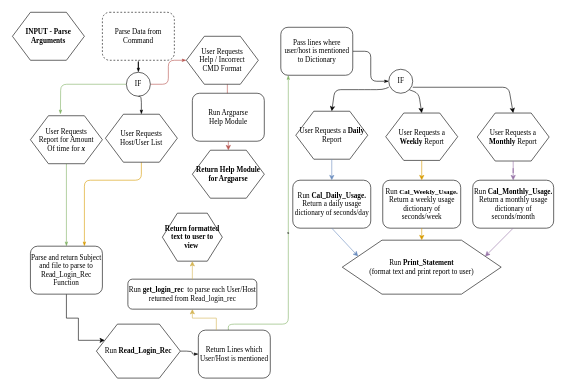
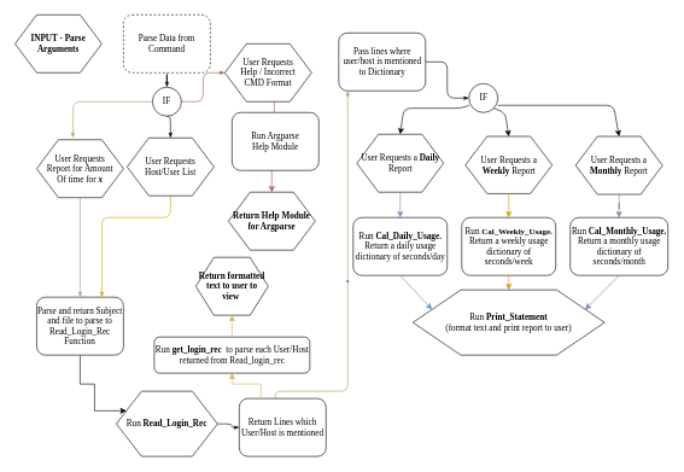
- <mxCell id="17" value="Return Help Module for Argparse" style="shape=hexagon;perimeter=hexagonPerimeter;whiteSpace=wrap;html=1;rounded=0;shadow=0;labelBackgroundColor=none;strokeColor=#000000;strokeWidth=1;fillColor=#ffffff;fontFamily=Verdana;fontSize=12;fontColor=#000000;align=center;fontStyle=1" vertex="1" parent="1"><mxGeometry x="320" y="250" width="120" height="80" as="geometry" /></mxCell>
+ <mxCell id="17" value="Return Help Module for Argparse" style="shape=hexagon;perimeter=hexagonPerimeter;whiteSpace=wrap;html=1;rounded=0;shadow=0;labelBackgroundColor=none;strokeColor=#000000;strokeWidth=1;fillColor=#ffffff;fontFamily=Verdana;fontSize=12;fontColor=#000000;align=center;fontStyle=1" vertex="1" parent="1"><mxGeometry x="315" y="265" width="120" height="80" as="geometry" /></mxCell>
